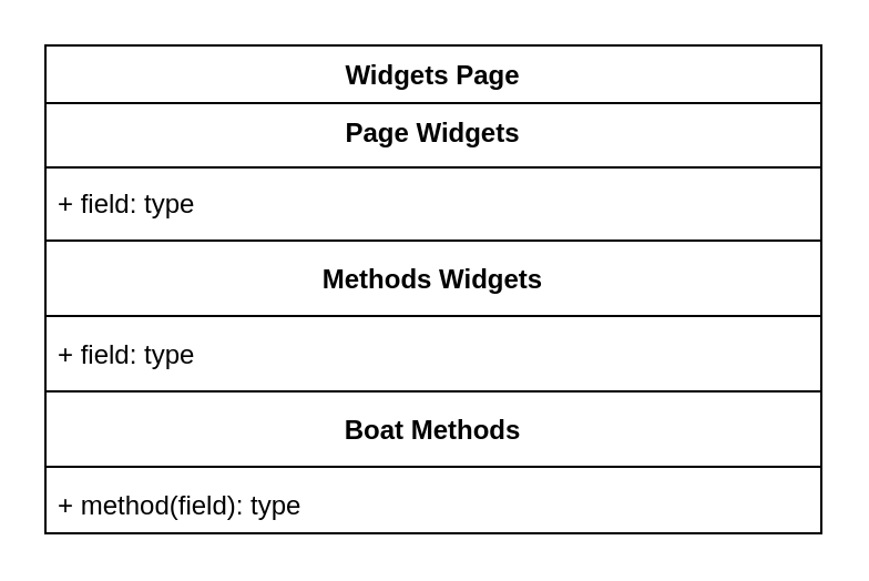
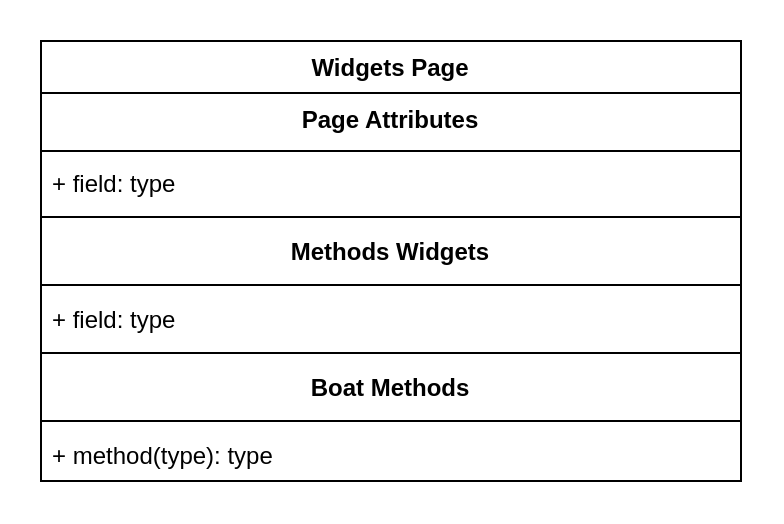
- <mxCell id="3" value="&lt;span style=&quot;font-weight: 700;&quot;&gt;Page Widgets&lt;/span&gt;" style="text;strokeColor=none;fillColor=none;align=center;verticalAlign=top;spacingLeft=4;spacingRight=4;overflow=hidden;rotatable=0;points=[[0,0.5],[1,0.5]];portConstraint=eastwest;whiteSpace=wrap;html=1;" vertex="1" parent="2"><mxGeometry y="26" width="350" height="26" as="geometry" /></mxCell>
+ <mxCell id="3" value="&lt;span style=&quot;font-weight: 700;&quot;&gt;Page Attributes&lt;/span&gt;" style="text;strokeColor=none;fillColor=none;align=center;verticalAlign=top;spacingLeft=4;spacingRight=4;overflow=hidden;rotatable=0;points=[[0,0.5],[1,0.5]];portConstraint=eastwest;whiteSpace=wrap;html=1;" vertex="1" parent="2"><mxGeometry y="26" width="350" height="26" as="geometry" /></mxCell>
- <mxCell id="13" value="+ method(field): type" style="text;strokeColor=none;fillColor=none;align=left;verticalAlign=top;spacingLeft=4;spacingRight=4;overflow=hidden;rotatable=0;points=[[0,0.5],[1,0.5]];portConstraint=eastwest;whiteSpace=wrap;html=1;" vertex="1" parent="2"><mxGeometry y="194" width="350" height="26" as="geometry" /></mxCell>
+ <mxCell id="13" value="+ method(type): type" style="text;strokeColor=none;fillColor=none;align=left;verticalAlign=top;spacingLeft=4;spacingRight=4;overflow=hidden;rotatable=0;points=[[0,0.5],[1,0.5]];portConstraint=eastwest;whiteSpace=wrap;html=1;" vertex="1" parent="2"><mxGeometry y="194" width="350" height="26" as="geometry" /></mxCell>
